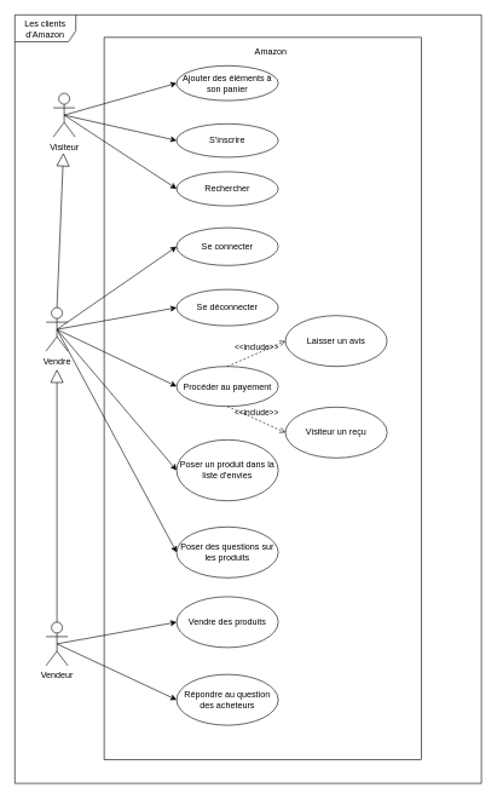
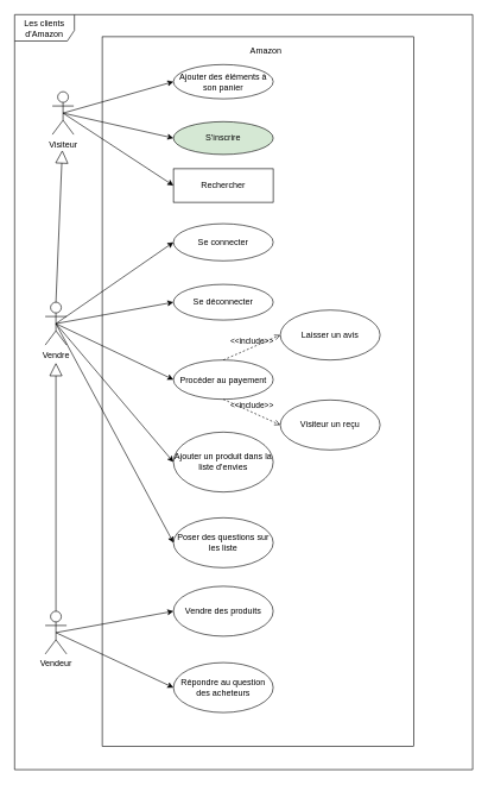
- <mxCell id="5" value="S'inscrire" style="ellipse;whiteSpace=wrap;html=1;" vertex="1" parent="1"><mxGeometry x="243" y="170" width="140" height="46" as="geometry" /></mxCell>
+ <mxCell id="5" value="S'inscrire" style="ellipse;whiteSpace=wrap;html=1;fillColor=#d5e8d4;" vertex="1" parent="1"><mxGeometry x="243" y="170" width="140" height="46" as="geometry" /></mxCell>
- <mxCell id="7" value="Rechercher" style="ellipse;whiteSpace=wrap;html=1;" vertex="1" parent="1"><mxGeometry x="243" y="236" width="140" height="47" as="geometry" /></mxCell>
+ <mxCell id="7" value="Rechercher" style="whiteSpace=wrap;html=1;rounded=0;" vertex="1" parent="1"><mxGeometry x="243" y="236" width="140" height="47" as="geometry" /></mxCell>
- <mxCell id="24" value="Poser un produit dans la liste d'envies" style="ellipse;whiteSpace=wrap;html=1;" vertex="1" parent="1"><mxGeometry x="243" y="605" width="140" height="84" as="geometry" /></mxCell>
+ <mxCell id="24" value="Ajouter un produit dans la liste d'envies" style="ellipse;whiteSpace=wrap;html=1;" vertex="1" parent="1"><mxGeometry x="243" y="605" width="140" height="84" as="geometry" /></mxCell>
- <mxCell id="29" value="Poser des questions sur les produits" style="ellipse;whiteSpace=wrap;html=1;" vertex="1" parent="1"><mxGeometry x="243" y="725" width="140" height="70" as="geometry" /></mxCell>
+ <mxCell id="29" value="Poser des questions sur les liste" style="ellipse;whiteSpace=wrap;html=1;" vertex="1" parent="1"><mxGeometry x="243" y="725" width="140" height="70" as="geometry" /></mxCell>
